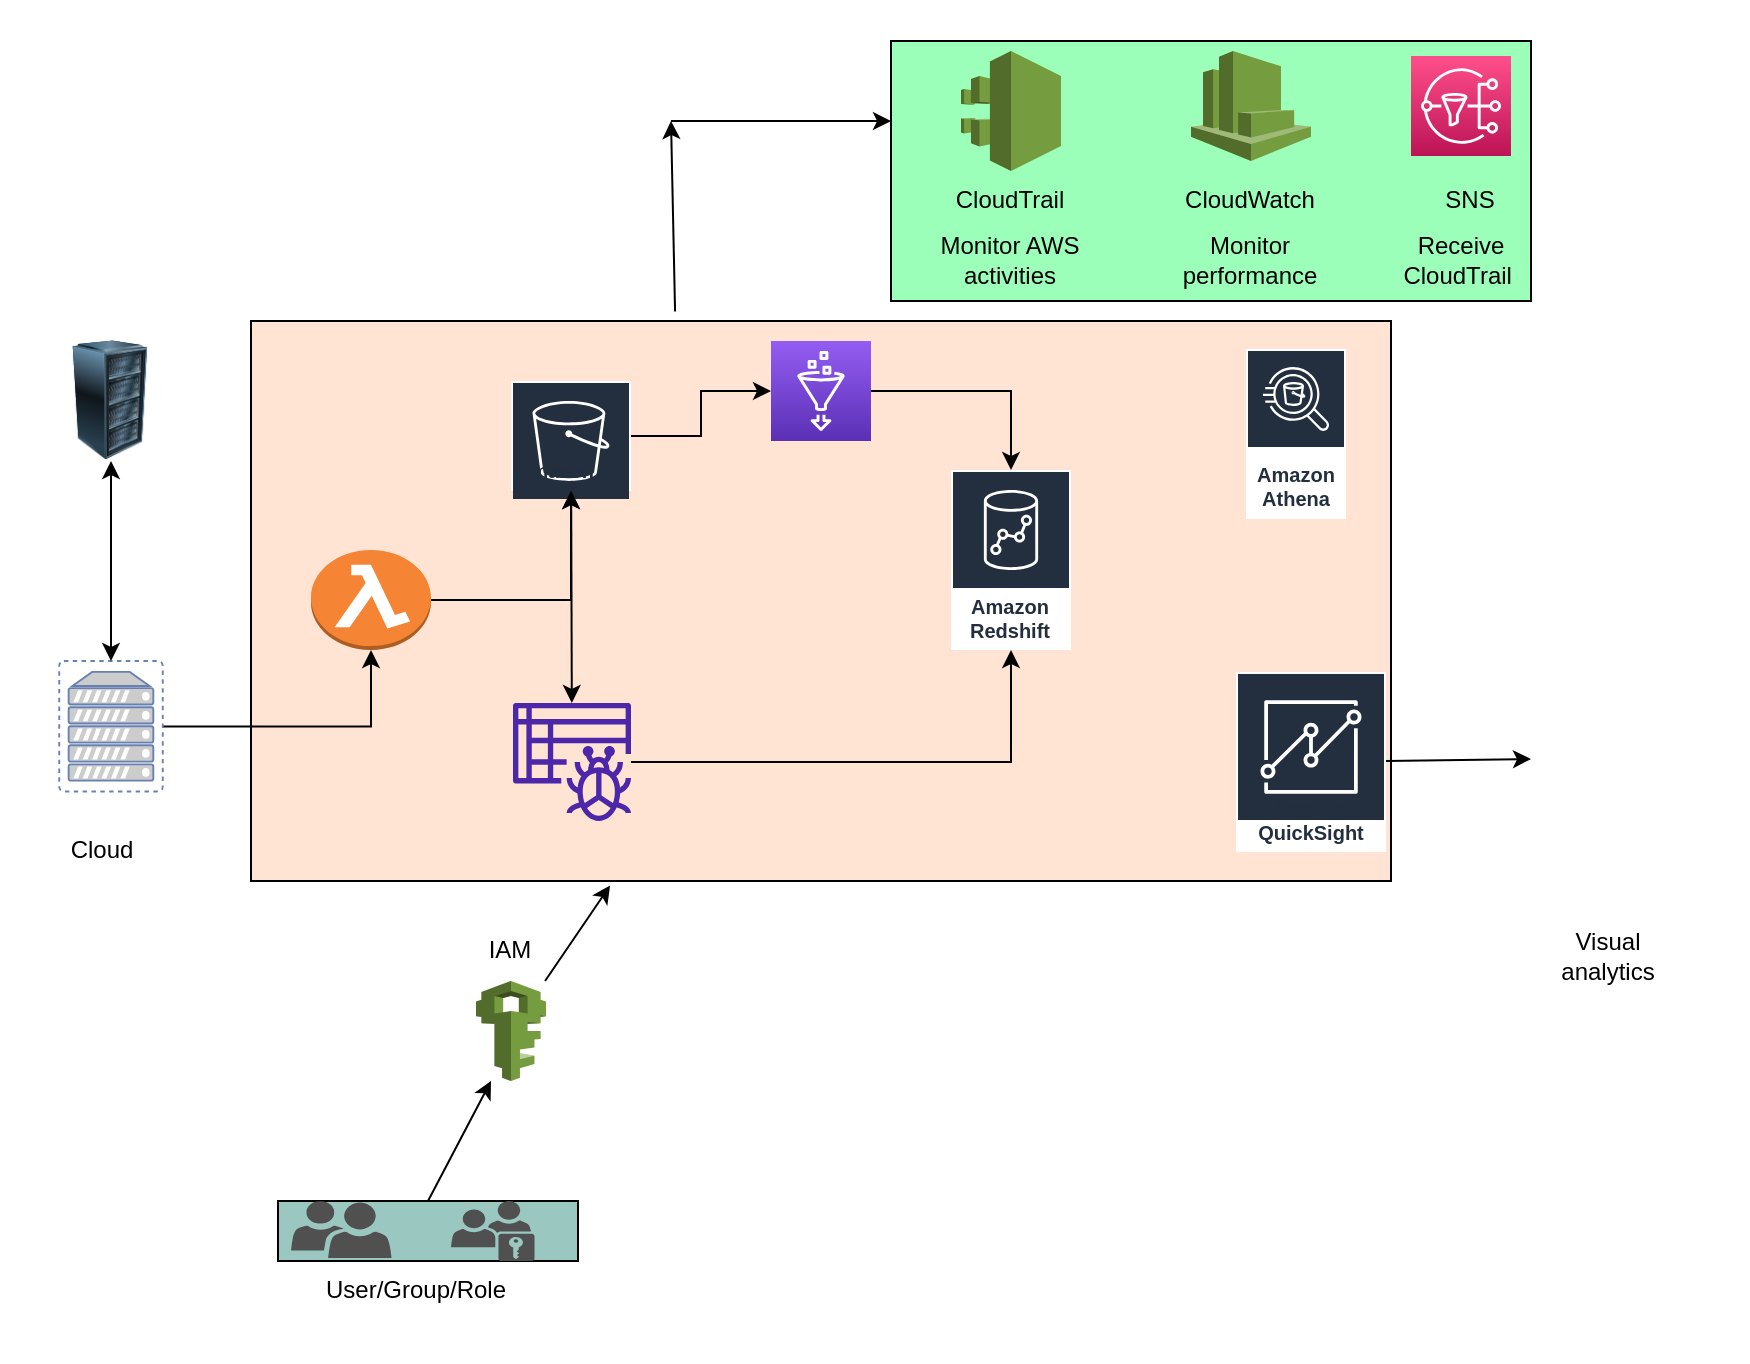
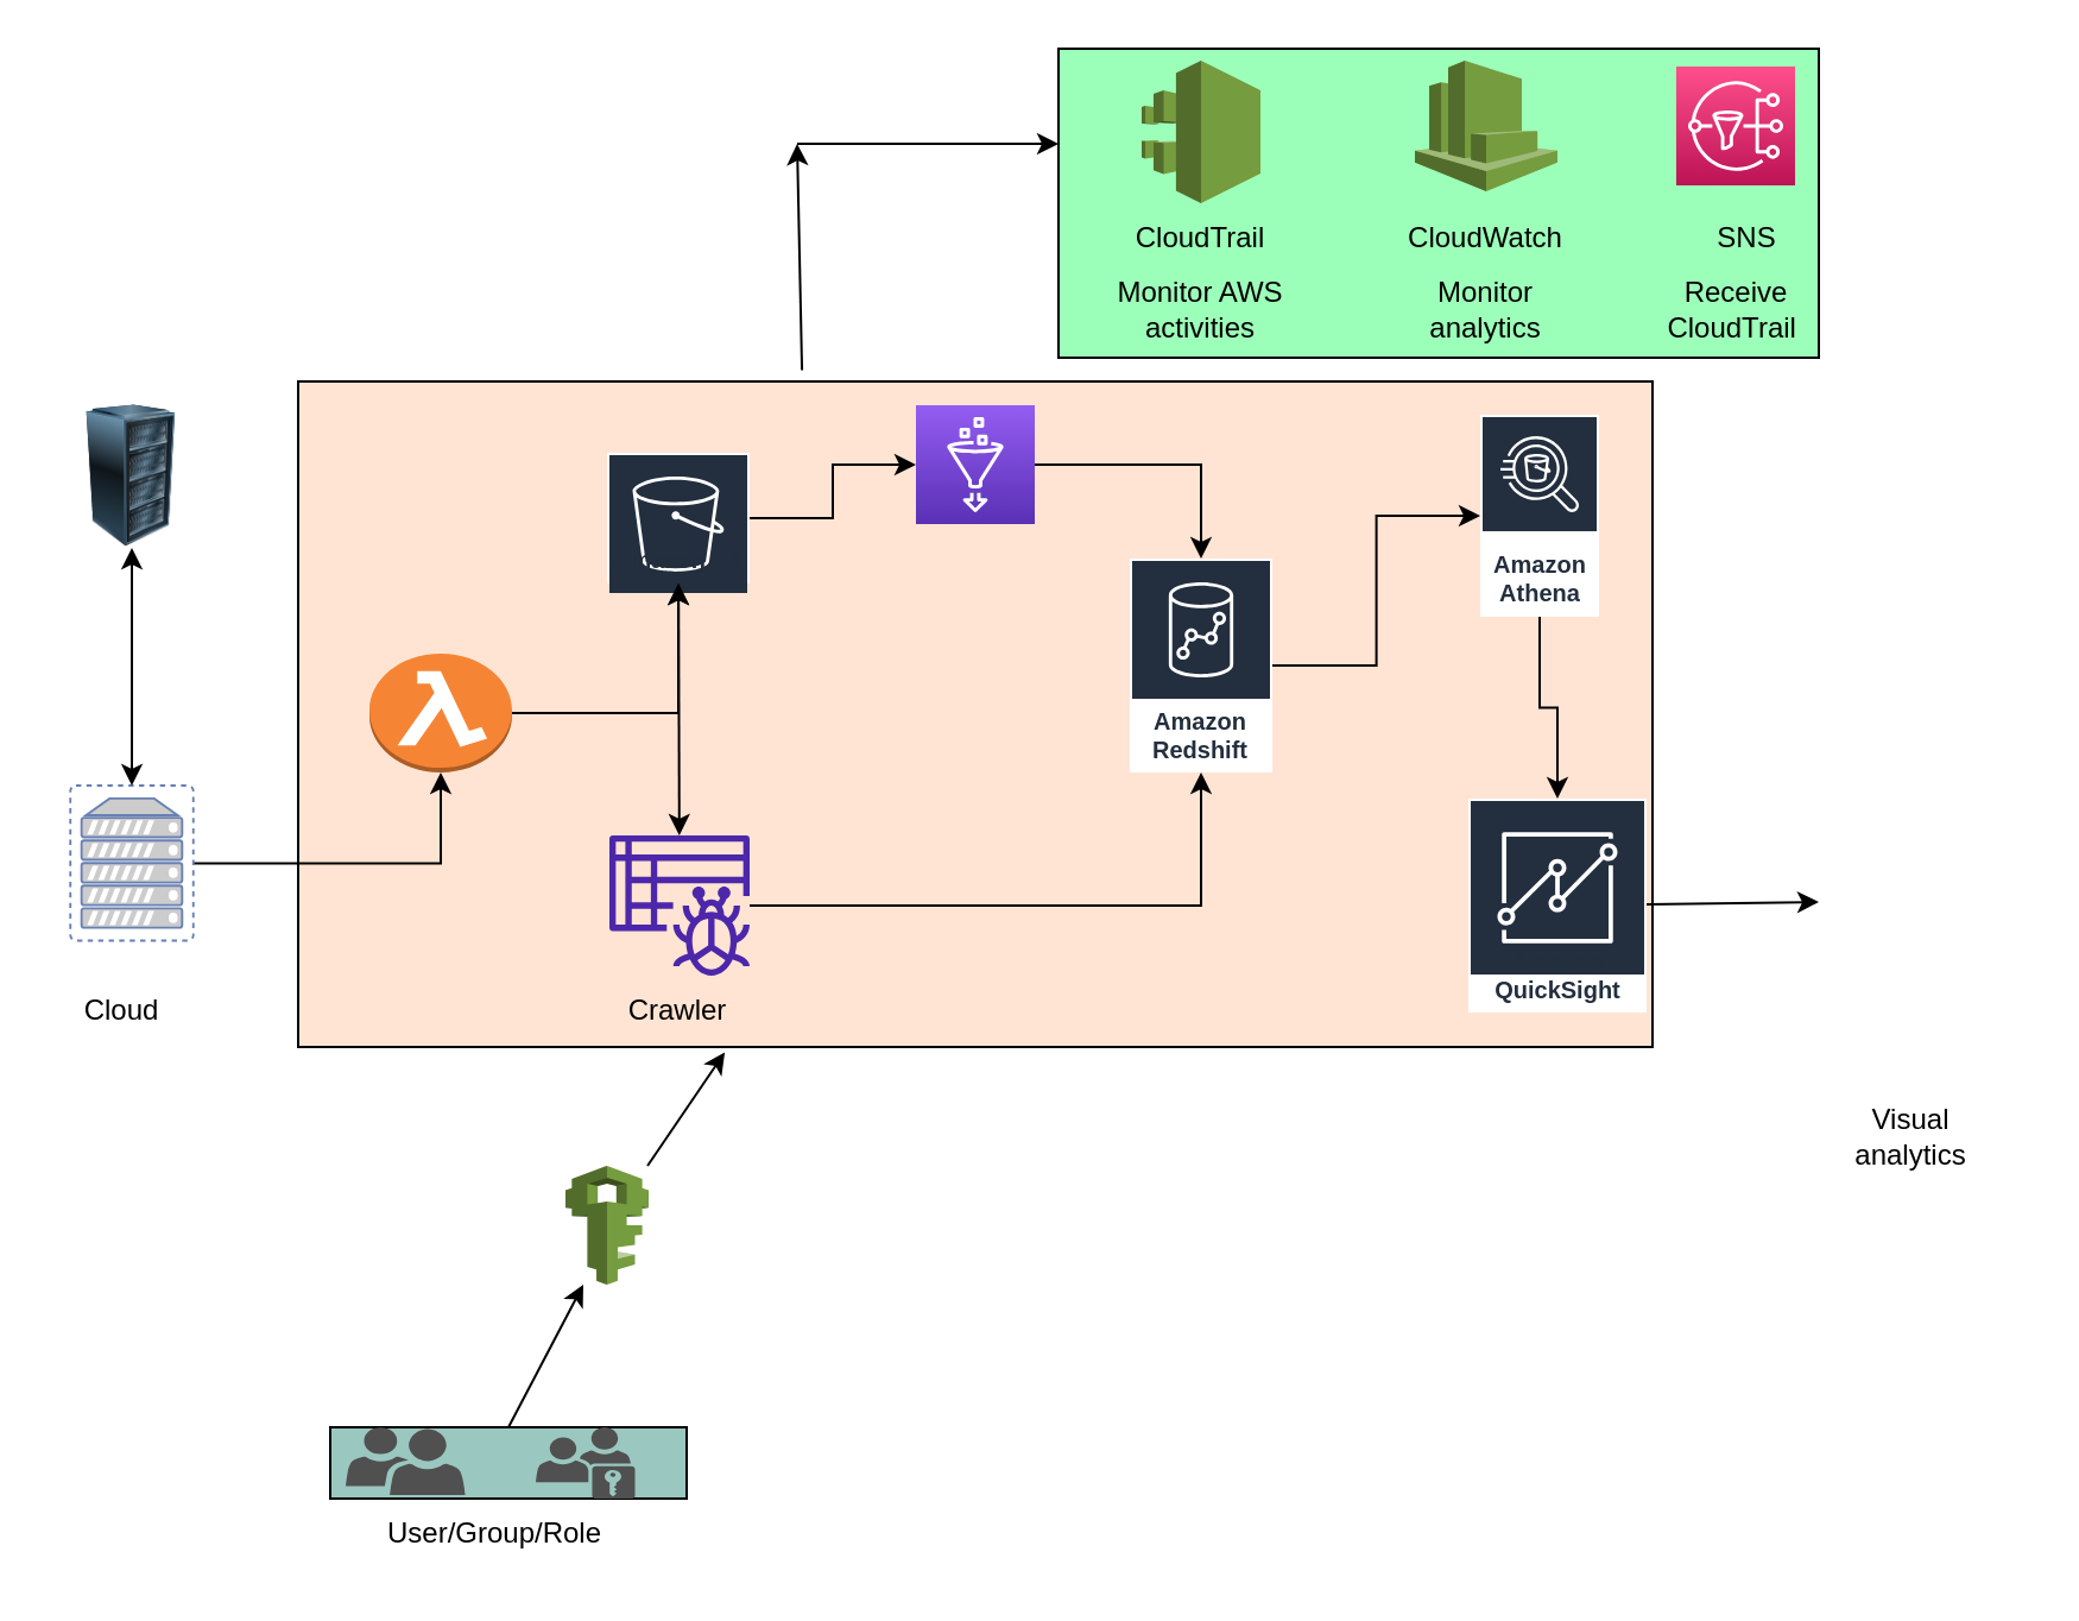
- <mxCell id="39" value="Monitor performance" style="text;html=1;strokeColor=none;fillColor=none;align=center;verticalAlign=middle;whiteSpace=wrap;rounded=0;" vertex="1" parent="1"><mxGeometry x="595" y="115" width="60" height="30" as="geometry" /></mxCell>
+ <mxCell id="39" value="Monitor analytics" style="text;html=1;strokeColor=none;fillColor=none;align=center;verticalAlign=middle;whiteSpace=wrap;rounded=0;" vertex="1" parent="1"><mxGeometry x="595" y="115" width="60" height="30" as="geometry" /></mxCell>
+ <mxCell id="15" style="edgeStyle=orthogonalEdgeStyle;rounded=0;orthogonalLoop=1;jettySize=auto;html=1;" edge="1" parent="1" source="16" target="14"><mxGeometry relative="1" as="geometry" /></mxCell>
+ <mxCell id="13" style="edgeStyle=orthogonalEdgeStyle;rounded=0;orthogonalLoop=1;jettySize=auto;html=1;" edge="1" parent="1" source="14" target="17"><mxGeometry relative="1" as="geometry" /></mxCell>
+ <mxCell id="43" value="Crawler" style="text;html=1;strokeColor=none;fillColor=none;align=center;verticalAlign=middle;whiteSpace=wrap;rounded=0;" vertex="1" parent="1"><mxGeometry x="255" y="410" width="60" height="30" as="geometry" /></mxCell>
- <mxCell id="45" value="IAM&lt;br&gt;" style="text;html=1;strokeColor=none;fillColor=none;align=center;verticalAlign=middle;whiteSpace=wrap;rounded=0;" vertex="1" parent="1"><mxGeometry x="225" y="460" width="60" height="30" as="geometry" /></mxCell>
